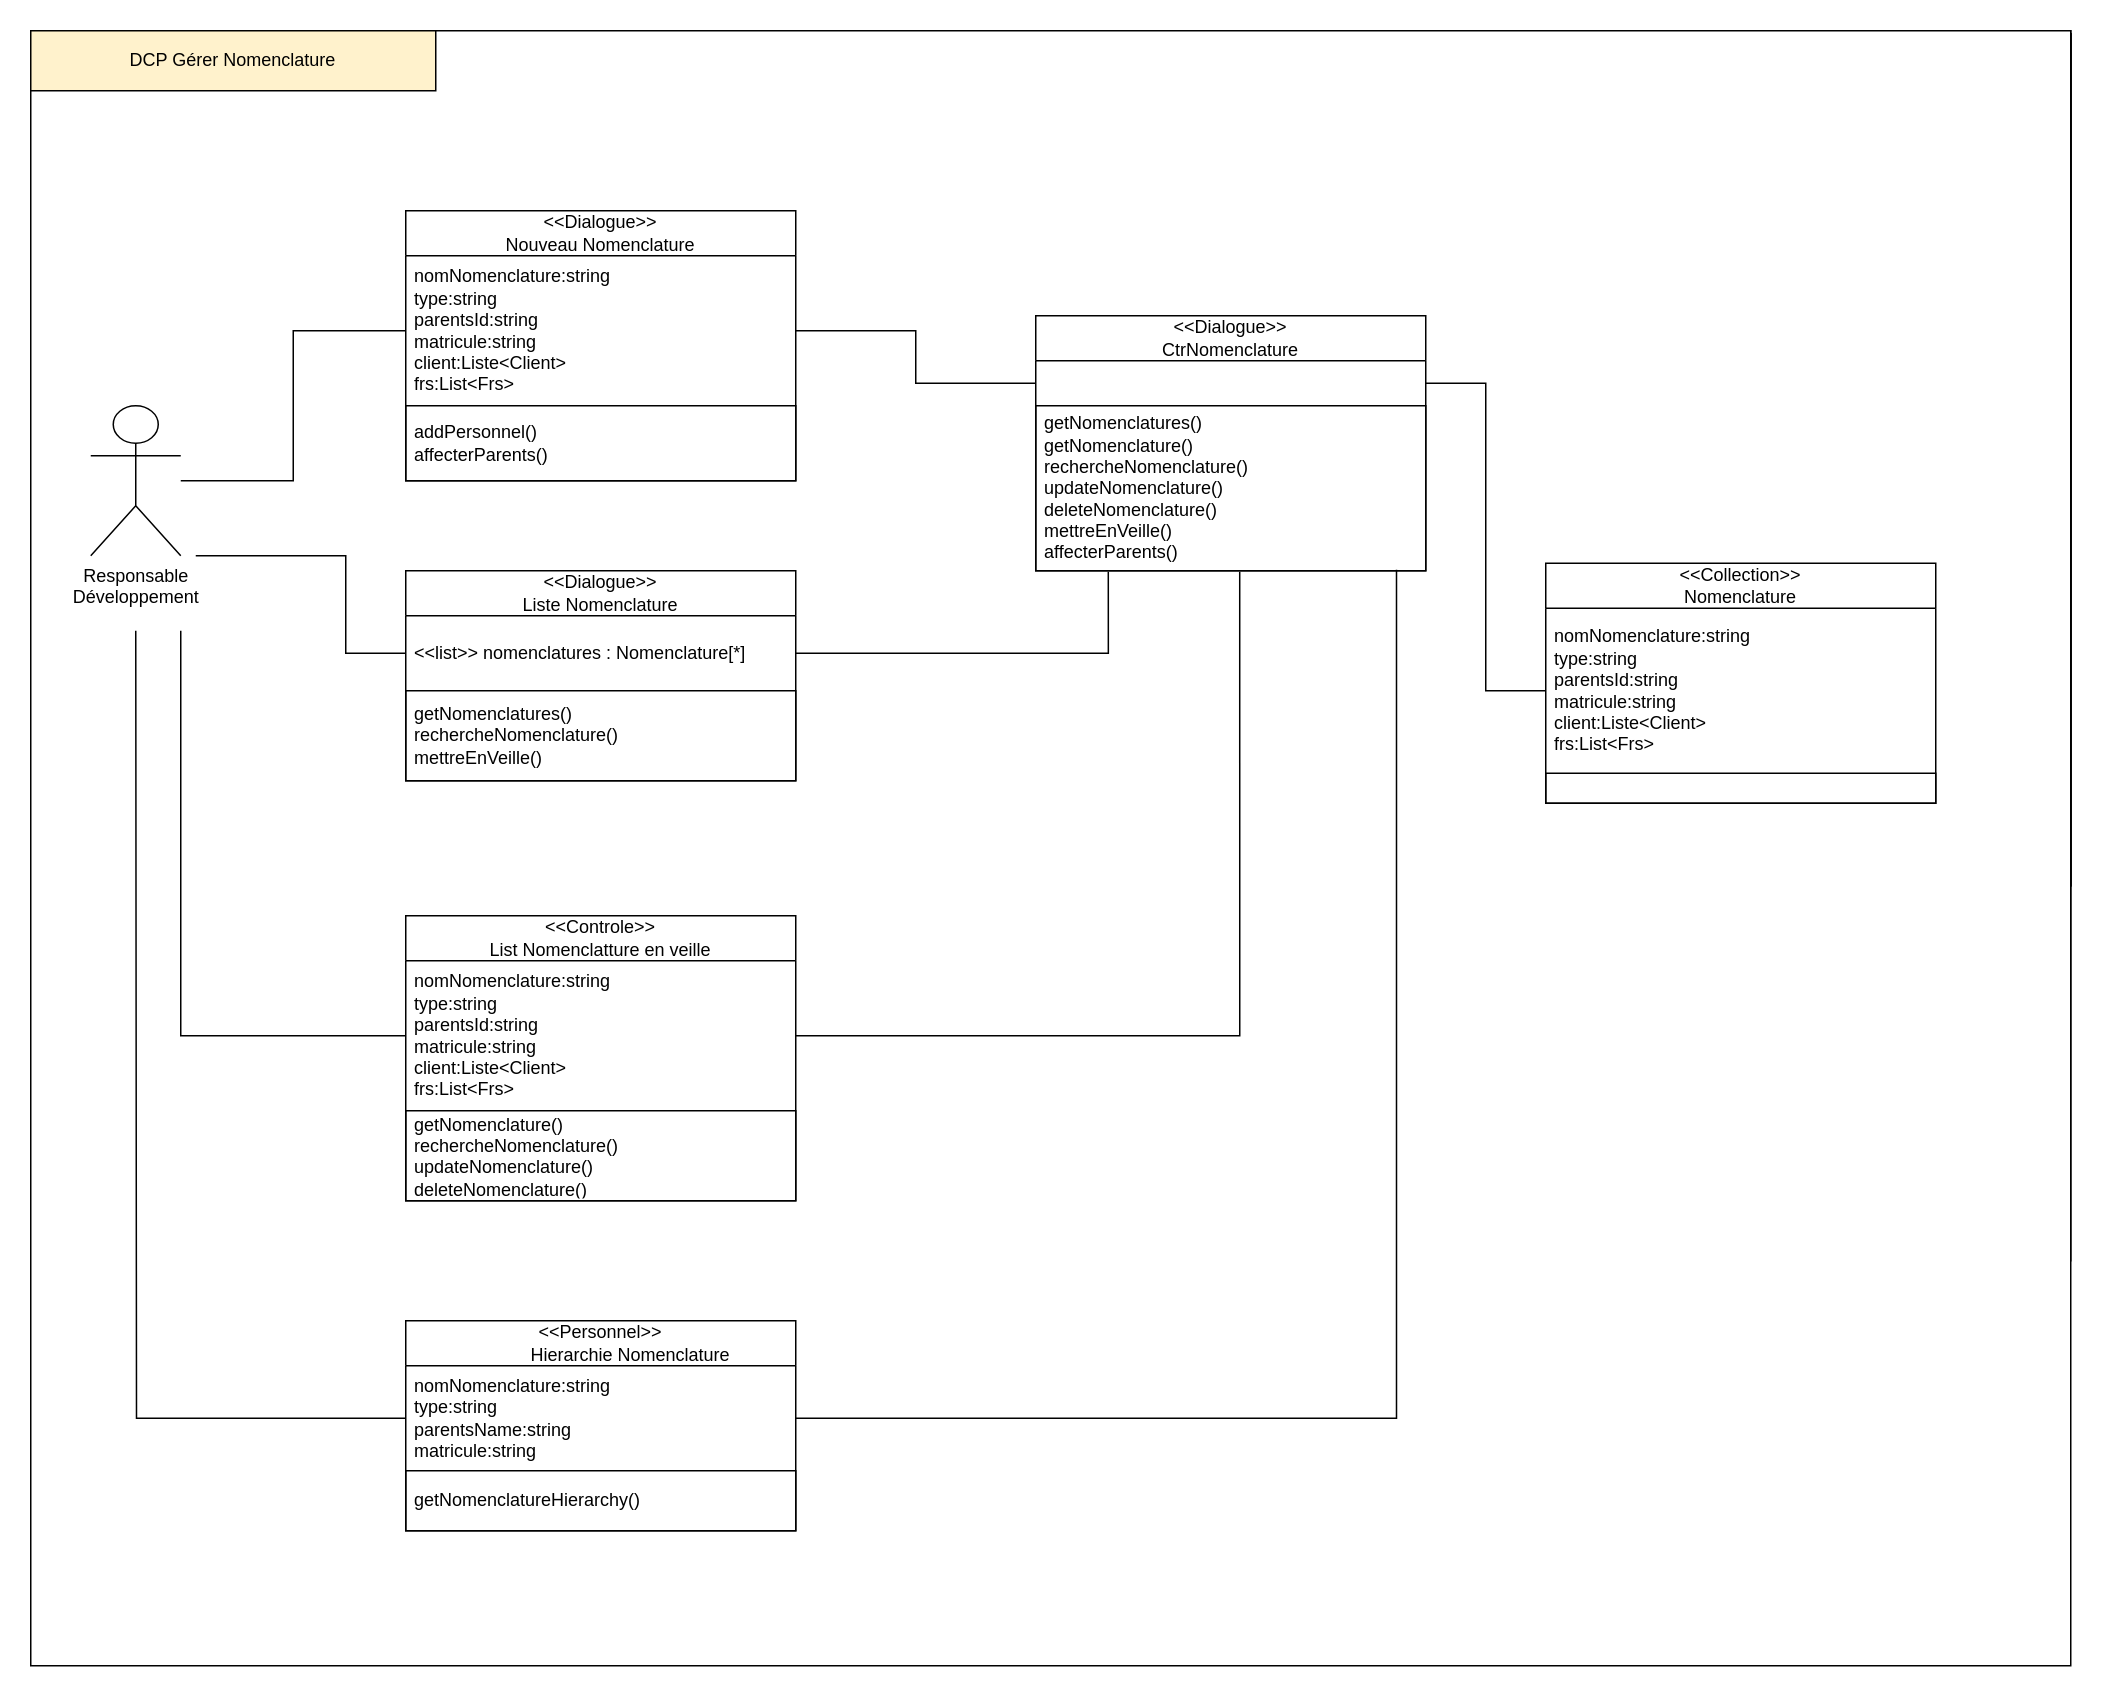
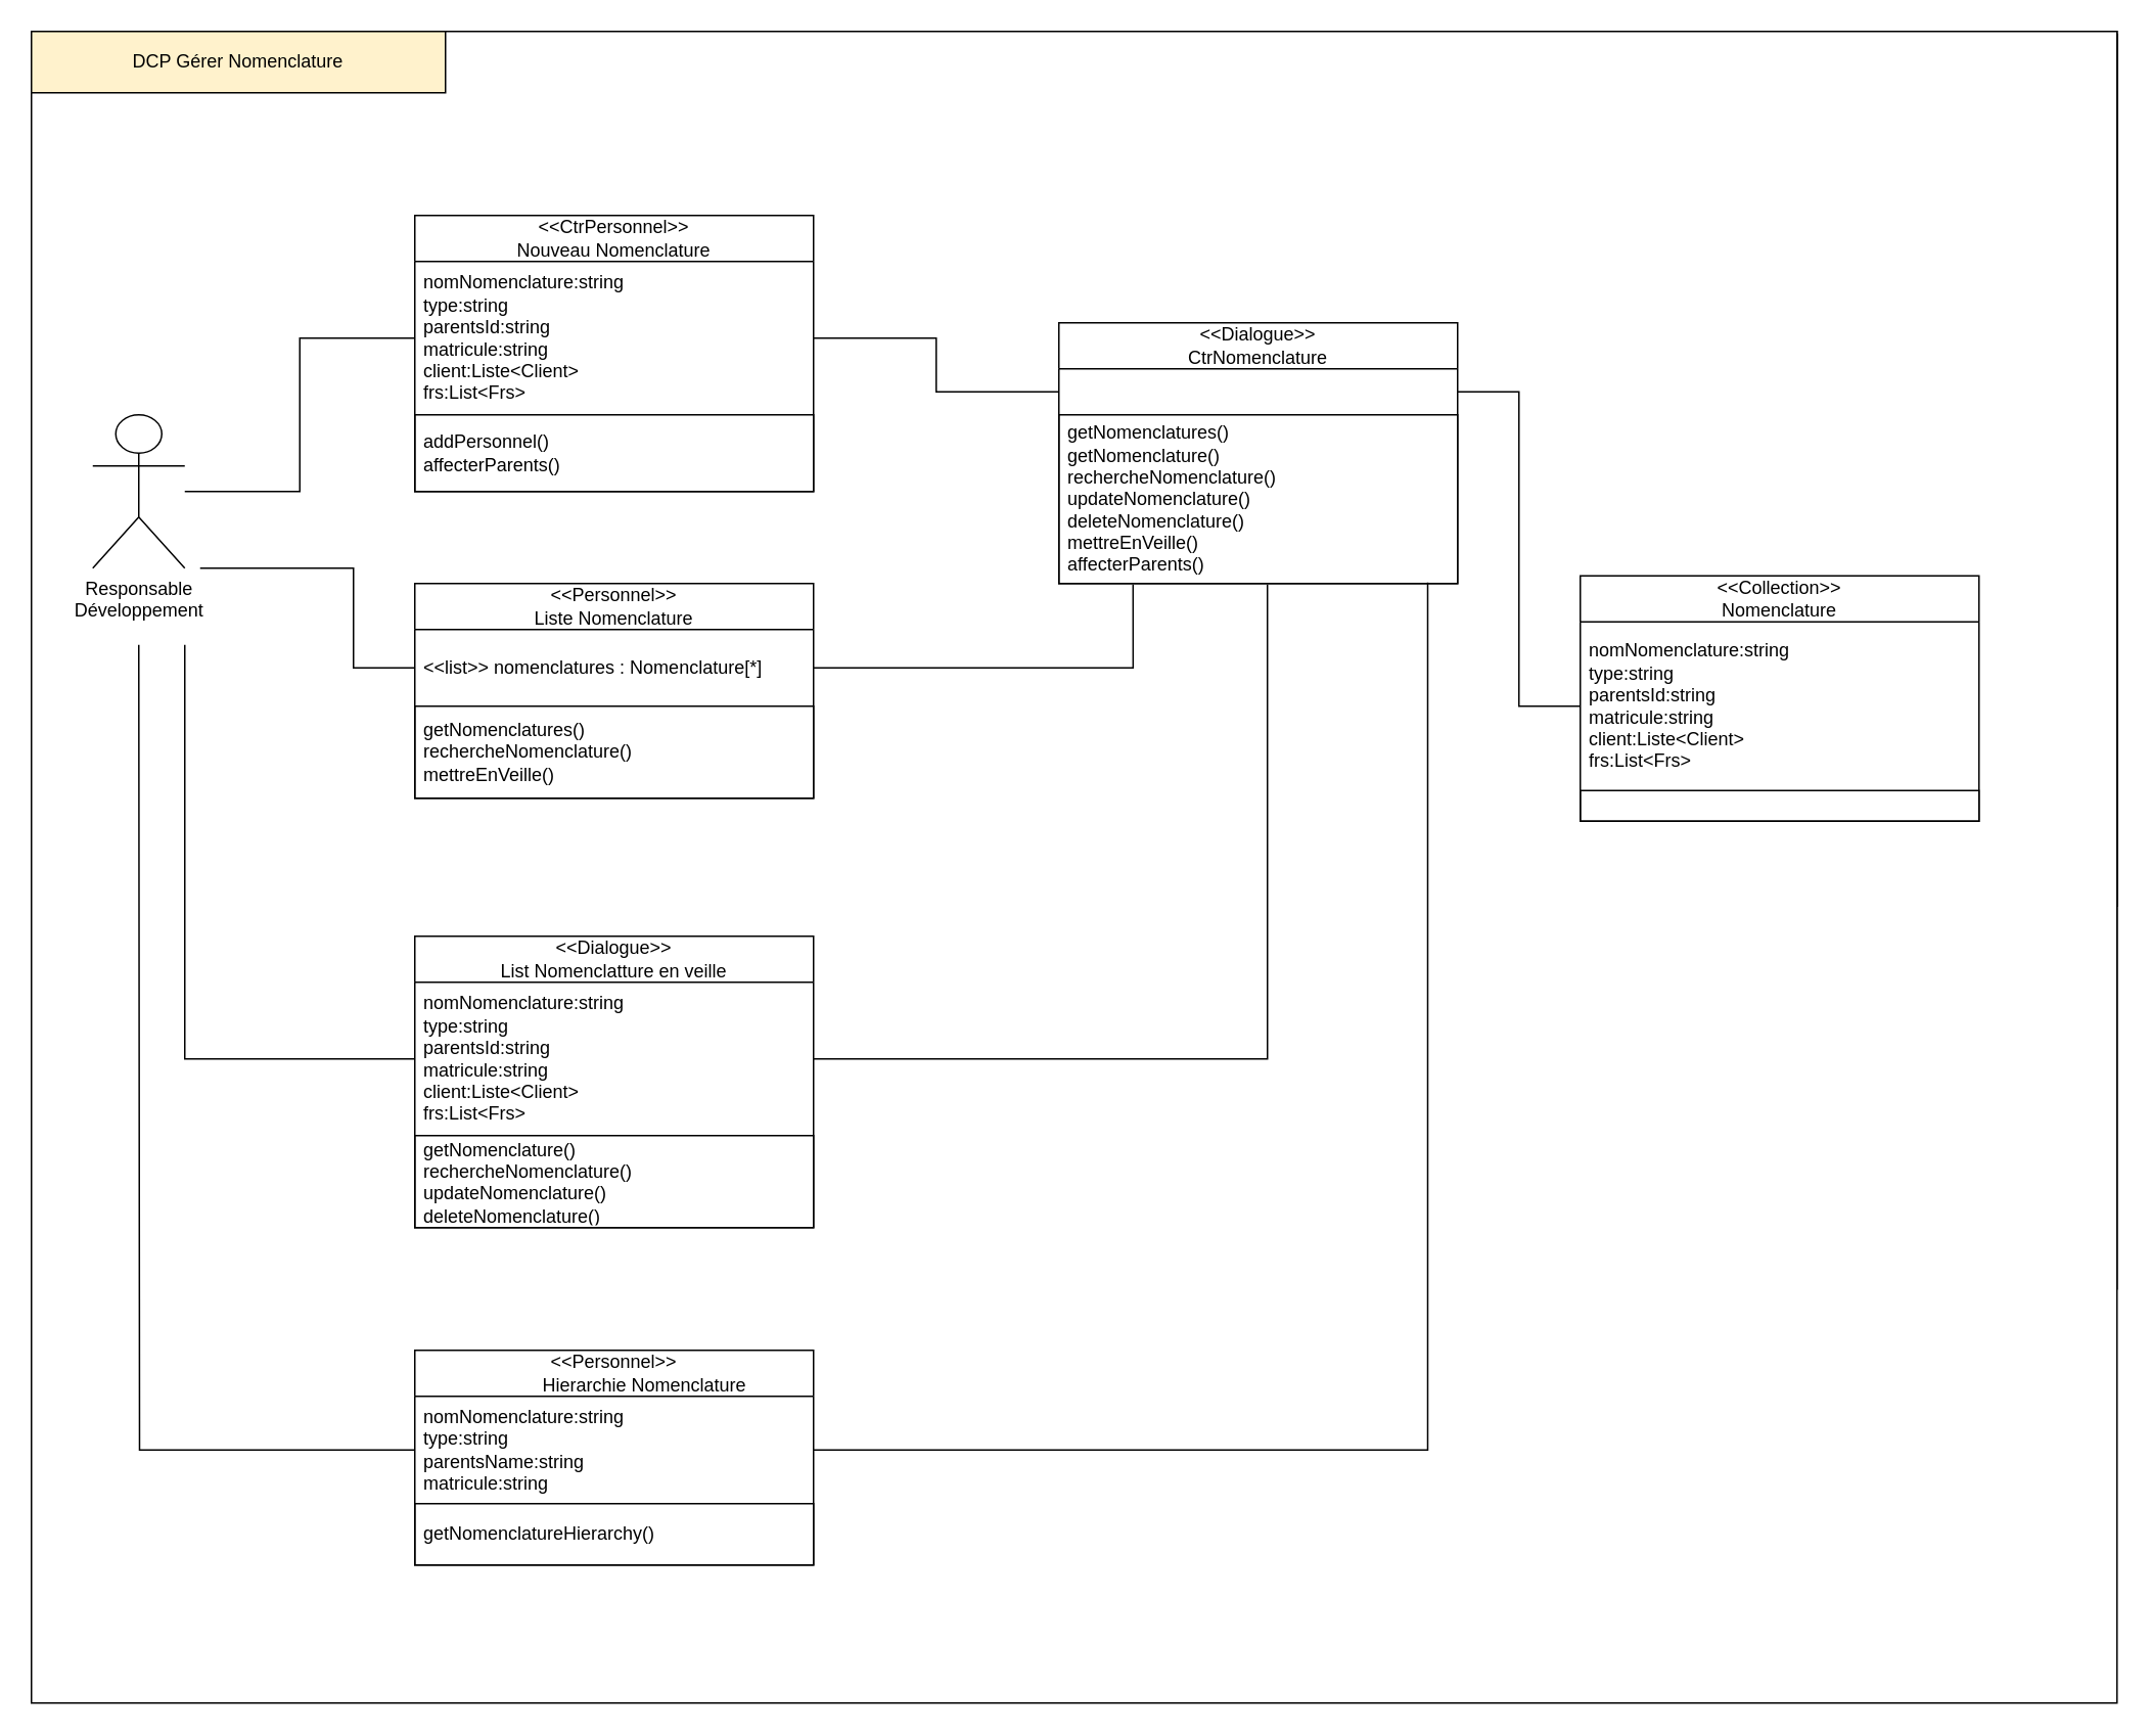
- <mxCell id="92" value="&amp;lt;&amp;lt;Dialogue&amp;gt;&amp;gt;&lt;br&gt;Nouveau Nomenclature" style="swimlane;fontStyle=0;childLayout=stackLayout;horizontal=1;startSize=30;horizontalStack=0;resizeParent=1;resizeParentMax=0;resizeLast=0;collapsible=1;marginBottom=0;whiteSpace=wrap;html=1;strokeColor=default;" vertex="1" parent="1"><mxGeometry x="270" y="140" width="260" height="180" as="geometry" /></mxCell>
+ <mxCell id="92" value="&amp;lt;&amp;lt;CtrPersonnel&amp;gt;&amp;gt;&lt;br&gt;Nouveau Nomenclature" style="swimlane;fontStyle=0;childLayout=stackLayout;horizontal=1;startSize=30;horizontalStack=0;resizeParent=1;resizeParentMax=0;resizeLast=0;collapsible=1;marginBottom=0;whiteSpace=wrap;html=1;strokeColor=default;" vertex="1" parent="1"><mxGeometry x="270" y="140" width="260" height="180" as="geometry" /></mxCell>
- <mxCell id="95" value="&amp;lt;&amp;lt;Dialogue&amp;gt;&amp;gt;&lt;br&gt;Liste Nomenclature" style="swimlane;fontStyle=0;childLayout=stackLayout;horizontal=1;startSize=30;horizontalStack=0;resizeParent=1;resizeParentMax=0;resizeLast=0;collapsible=1;marginBottom=0;whiteSpace=wrap;html=1;strokeColor=default;" vertex="1" parent="1"><mxGeometry x="270" y="380" width="260" height="140" as="geometry" /></mxCell>
+ <mxCell id="95" value="&amp;lt;&amp;lt;Personnel&amp;gt;&amp;gt;&lt;br&gt;Liste Nomenclature" style="swimlane;fontStyle=0;childLayout=stackLayout;horizontal=1;startSize=30;horizontalStack=0;resizeParent=1;resizeParentMax=0;resizeLast=0;collapsible=1;marginBottom=0;whiteSpace=wrap;html=1;strokeColor=default;" vertex="1" parent="1"><mxGeometry x="270" y="380" width="260" height="140" as="geometry" /></mxCell>
- <mxCell id="108" value="&amp;lt;&amp;lt;Controle&amp;gt;&amp;gt;&lt;br&gt;List Nomenclatture en veille" style="swimlane;fontStyle=0;childLayout=stackLayout;horizontal=1;startSize=30;horizontalStack=0;resizeParent=1;resizeParentMax=0;resizeLast=0;collapsible=1;marginBottom=0;whiteSpace=wrap;html=1;strokeColor=default;" vertex="1" parent="1"><mxGeometry x="270" y="610" width="260" height="190" as="geometry" /></mxCell>
+ <mxCell id="108" value="&amp;lt;&amp;lt;Dialogue&amp;gt;&amp;gt;&lt;br&gt;List Nomenclatture en veille" style="swimlane;fontStyle=0;childLayout=stackLayout;horizontal=1;startSize=30;horizontalStack=0;resizeParent=1;resizeParentMax=0;resizeLast=0;collapsible=1;marginBottom=0;whiteSpace=wrap;html=1;strokeColor=default;" vertex="1" parent="1"><mxGeometry x="270" y="610" width="260" height="190" as="geometry" /></mxCell>
